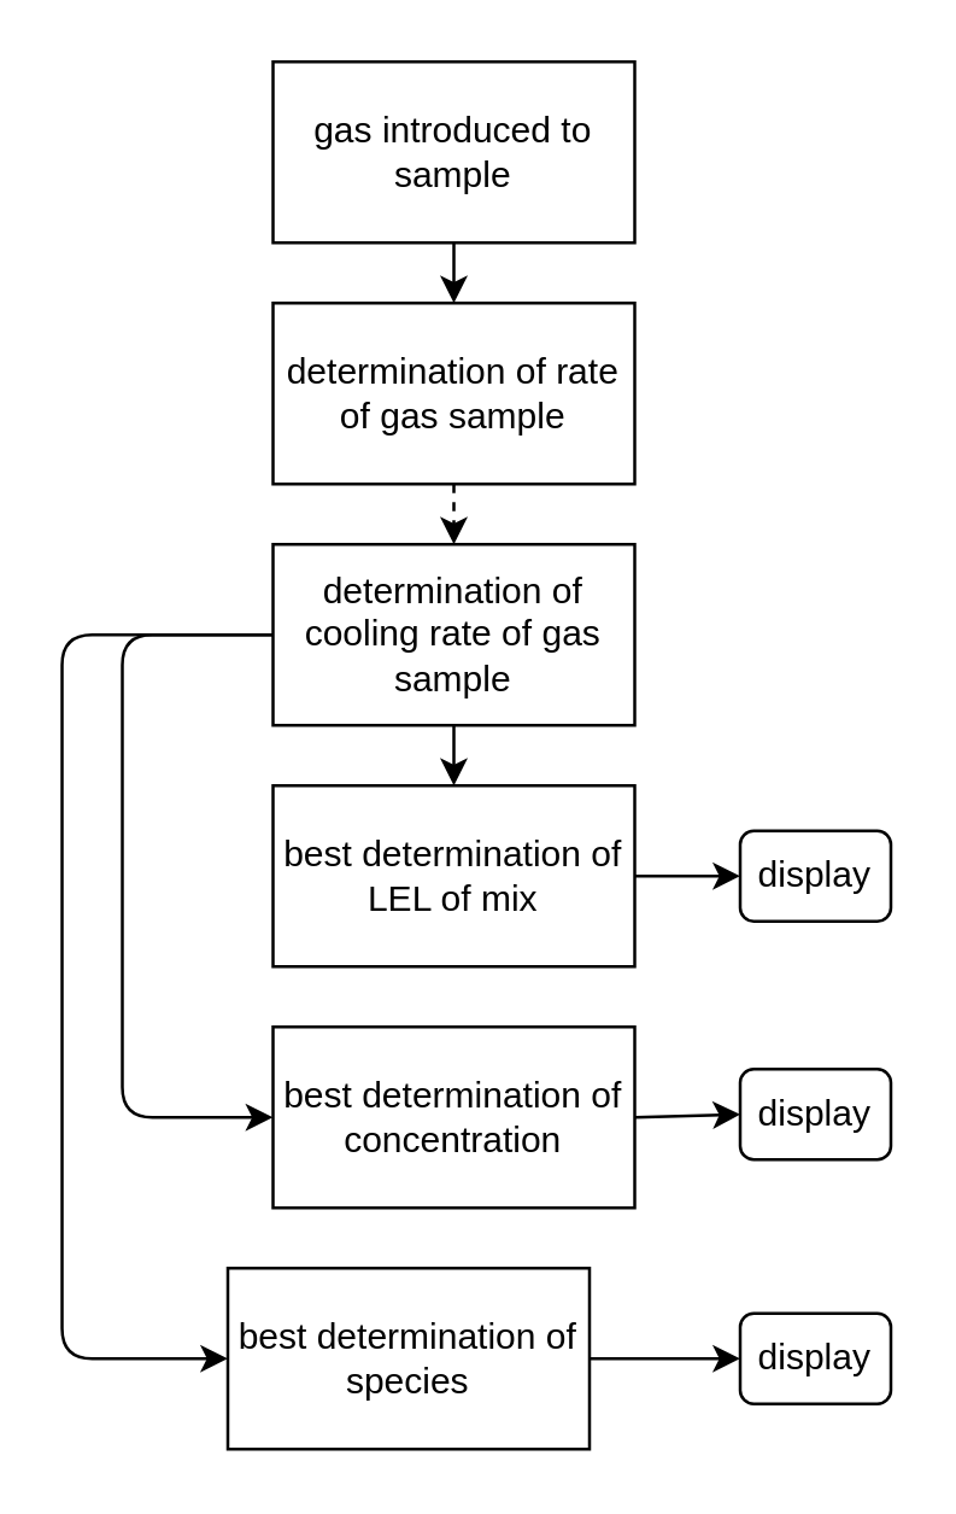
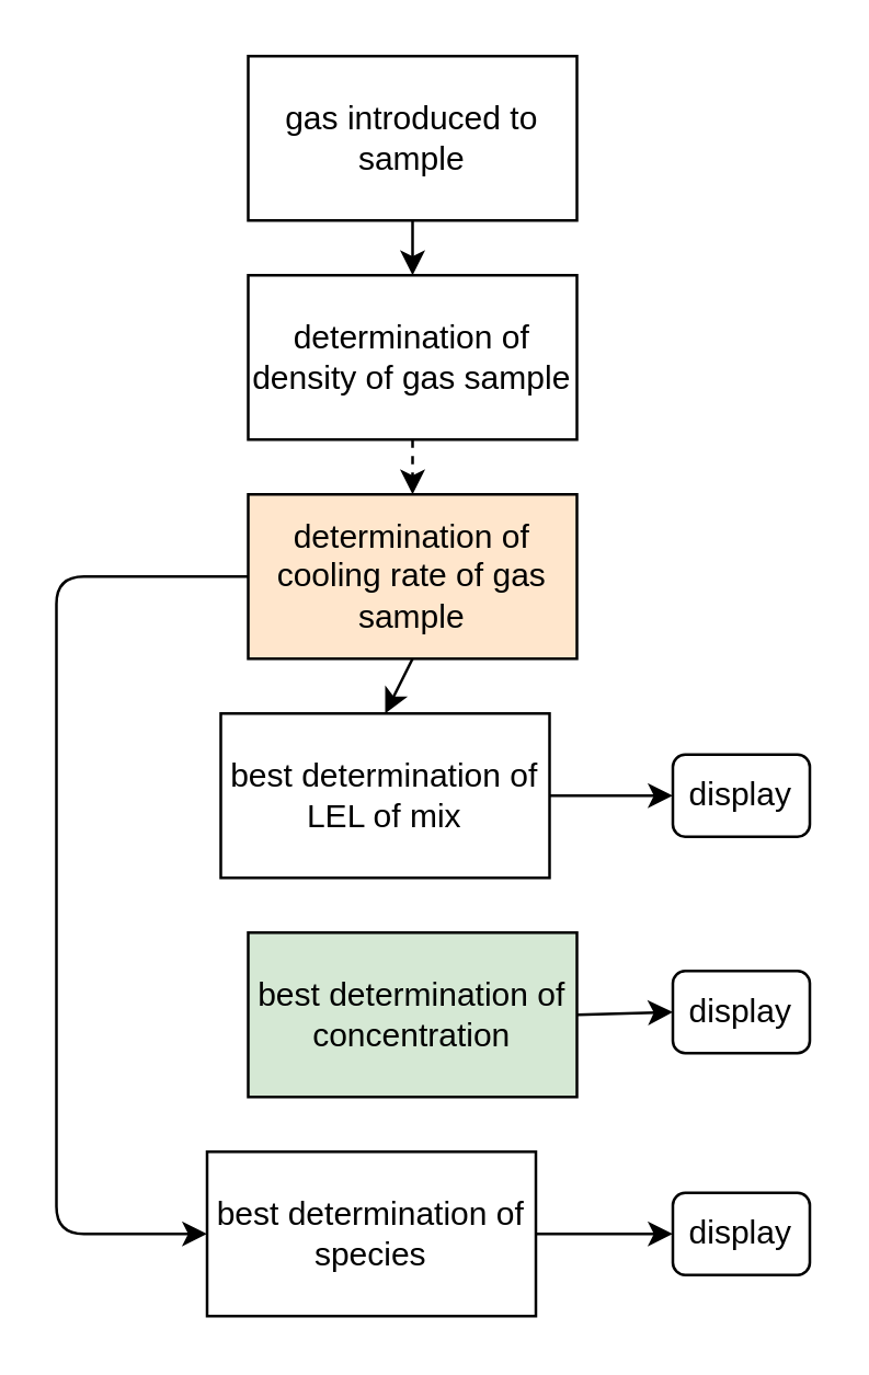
- <mxCell id="3" value="determination of rate of gas sample" style="rounded=0;whiteSpace=wrap;html=1;" vertex="1" parent="1"><mxGeometry x="90" y="100" width="120" height="60" as="geometry" /></mxCell>
+ <mxCell id="3" value="determination of density of gas sample" style="rounded=0;whiteSpace=wrap;html=1;" vertex="1" parent="1"><mxGeometry x="90" y="100" width="120" height="60" as="geometry" /></mxCell>
- <mxCell id="4" value="determination of cooling rate of gas sample" style="rounded=0;whiteSpace=wrap;html=1;" vertex="1" parent="1"><mxGeometry x="90" y="180" width="120" height="60" as="geometry" /></mxCell>
+ <mxCell id="4" value="determination of cooling rate of gas sample" style="rounded=0;whiteSpace=wrap;html=1;fillColor=#ffe6cc;" vertex="1" parent="1"><mxGeometry x="90" y="180" width="120" height="60" as="geometry" /></mxCell>
- <mxCell id="5" value="best determination of LEL of mix" style="rounded=0;whiteSpace=wrap;html=1;" vertex="1" parent="1"><mxGeometry x="90" y="260" width="120" height="60" as="geometry" /></mxCell>
+ <mxCell id="5" value="best determination of LEL of mix" style="rounded=0;whiteSpace=wrap;html=1;" vertex="1" parent="1"><mxGeometry x="80" y="260" width="120" height="60" as="geometry" /></mxCell>
- <mxCell id="17" value="" style="endArrow=classic;html=1;exitX=0;exitY=0.5;exitDx=0;exitDy=0;entryX=0;entryY=0.5;entryDx=0;entryDy=0;" edge="1" parent="1" source="4" target="6"><mxGeometry width="50" height="50" relative="1" as="geometry"><mxPoint x="90" y="550" as="sourcePoint" /><mxPoint x="140" y="500" as="targetPoint" /><Array as="points"><mxPoint x="40" y="210" /><mxPoint x="40" y="370" /></Array></mxGeometry></mxCell>
- <mxCell id="6" value="best determination of concentration" style="rounded=0;whiteSpace=wrap;html=1;" vertex="1" parent="1"><mxGeometry x="90" y="340" width="120" height="60" as="geometry" /></mxCell>
+ <mxCell id="6" value="best determination of concentration" style="rounded=0;whiteSpace=wrap;html=1;fillColor=#d5e8d4;" vertex="1" parent="1"><mxGeometry x="90" y="340" width="120" height="60" as="geometry" /></mxCell>
